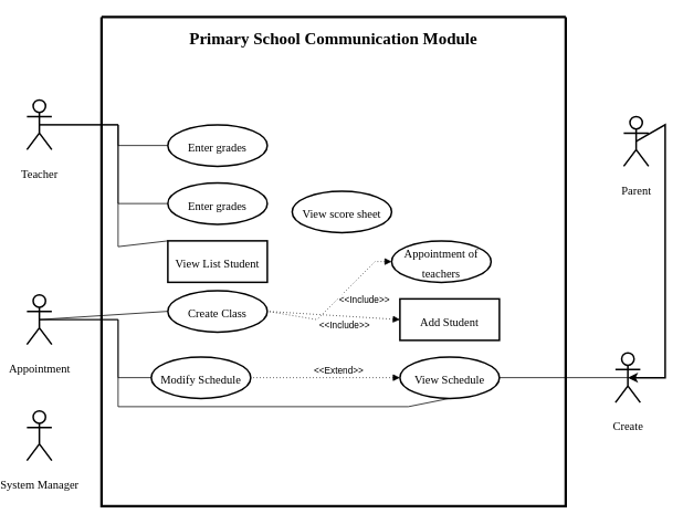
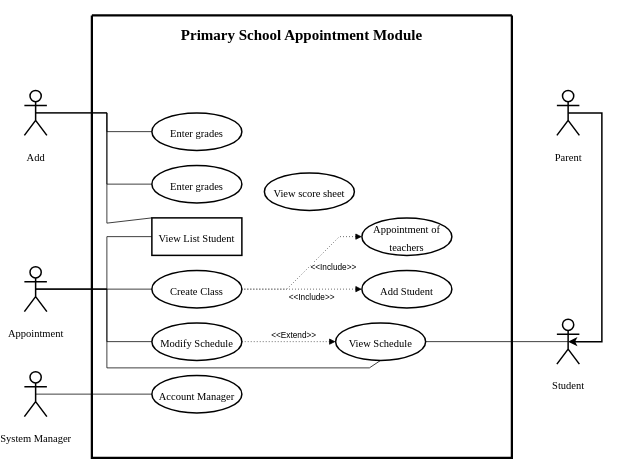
- <mxCell id="4" value="&lt;p&gt;&lt;font face=&quot;Times New Roman&quot;&gt;&lt;b&gt;Primary School Communication Module&lt;/b&gt;&lt;/font&gt;&lt;/p&gt;" style="text;html=1;strokeColor=none;fillColor=none;align=center;verticalAlign=middle;whiteSpace=wrap;rounded=0;fontSize=20;fontFamily=Architects Daughter;" parent="2" vertex="1"><mxGeometry x="30" y="10" width="500" height="30" as="geometry" /></mxCell>
+ <mxCell id="4" value="&lt;p&gt;&lt;font face=&quot;Times New Roman&quot;&gt;&lt;b&gt;Primary School Appointment Module&lt;/b&gt;&lt;/font&gt;&lt;/p&gt;" style="text;html=1;strokeColor=none;fillColor=none;align=center;verticalAlign=middle;whiteSpace=wrap;rounded=0;fontSize=20;fontFamily=Architects Daughter;" parent="2" vertex="1"><mxGeometry x="30" y="10" width="500" height="30" as="geometry" /></mxCell>
- <mxCell id="22" value="&lt;p style=&quot;line-height: 0%;&quot;&gt;&lt;font style=&quot;font-size: 14px;&quot; face=&quot;Times New Roman&quot;&gt;Parent&lt;/font&gt;&lt;/p&gt;" style="shape=umlActor;verticalLabelPosition=bottom;verticalAlign=top;html=1;outlineConnect=0;hachureGap=4;fontFamily=Architects Daughter;fontSource=https%3A%2F%2Ffonts.googleapis.com%2Fcss%3Ffamily%3DArchitects%2BDaughter;fontSize=20;strokeWidth=2;rounded=0;" parent="1" vertex="1"><mxGeometry x="740" y="140" width="30" height="60" as="geometry" /></mxCell>
+ <mxCell id="22" value="&lt;p style=&quot;line-height: 0%;&quot;&gt;&lt;font style=&quot;font-size: 14px;&quot; face=&quot;Times New Roman&quot;&gt;Parent&lt;/font&gt;&lt;/p&gt;" style="shape=umlActor;verticalLabelPosition=bottom;verticalAlign=top;html=1;outlineConnect=0;hachureGap=4;fontFamily=Architects Daughter;fontSource=https%3A%2F%2Ffonts.googleapis.com%2Fcss%3Ffamily%3DArchitects%2BDaughter;fontSize=20;strokeWidth=2;rounded=0;" parent="1" vertex="1"><mxGeometry x="730" y="120" width="30" height="60" as="geometry" /></mxCell>
- <mxCell id="20" value="&lt;p style=&quot;line-height: 0%;&quot;&gt;&lt;font style=&quot;font-size: 14px;&quot; face=&quot;Times New Roman&quot;&gt;Teacher&lt;/font&gt;&lt;/p&gt;" style="shape=umlActor;verticalLabelPosition=bottom;verticalAlign=top;html=1;outlineConnect=0;hachureGap=4;fontFamily=Architects Daughter;fontSource=https%3A%2F%2Ffonts.googleapis.com%2Fcss%3Ffamily%3DArchitects%2BDaughter;fontSize=20;strokeWidth=2;rounded=0;" parent="1" vertex="1"><mxGeometry x="20" y="120" width="30" height="60" as="geometry" /></mxCell>
+ <mxCell id="20" value="&lt;p style=&quot;line-height: 0%;&quot;&gt;&lt;font style=&quot;font-size: 14px;&quot; face=&quot;Times New Roman&quot;&gt;Add&lt;/font&gt;&lt;/p&gt;" style="shape=umlActor;verticalLabelPosition=bottom;verticalAlign=top;html=1;outlineConnect=0;hachureGap=4;fontFamily=Architects Daughter;fontSource=https%3A%2F%2Ffonts.googleapis.com%2Fcss%3Ffamily%3DArchitects%2BDaughter;fontSize=20;strokeWidth=2;rounded=0;" parent="1" vertex="1"><mxGeometry x="20" y="120" width="30" height="60" as="geometry" /></mxCell>
- <mxCell id="9" value="&lt;font face=&quot;Times New Roman&quot; style=&quot;font-size: 14px;&quot;&gt;Appointment of teachers&lt;/font&gt;" style="ellipse;whiteSpace=wrap;html=1;hachureGap=4;fontFamily=Architects Daughter;fontSource=https%3A%2F%2Ffonts.googleapis.com%2Fcss%3Ffamily%3DArchitects%2BDaughter;fontSize=20;shadow=0;strokeWidth=2;rounded=0;fillColor=none;" parent="2" vertex="1"><mxGeometry x="350" y="270" width="120" height="50" as="geometry" /></mxCell>
+ <mxCell id="9" value="&lt;font face=&quot;Times New Roman&quot; style=&quot;font-size: 14px;&quot;&gt;Appointment of teachers&lt;/font&gt;" style="ellipse;whiteSpace=wrap;html=1;hachureGap=4;fontFamily=Architects Daughter;fontSource=https%3A%2F%2Ffonts.googleapis.com%2Fcss%3Ffamily%3DArchitects%2BDaughter;fontSize=20;shadow=0;strokeWidth=2;rounded=0;fillColor=none;" parent="2" vertex="1"><mxGeometry x="360" y="270" width="120" height="50" as="geometry" /></mxCell>
+ <mxCell id="33" value="" style="endArrow=none;html=1;rounded=0;entryX=0;entryY=0.5;entryDx=0;entryDy=0;exitX=0.5;exitY=0.5;exitDx=0;exitDy=0;exitPerimeter=0;" parent="1" source="24" target="17" edge="1"><mxGeometry width="50" height="50" relative="1" as="geometry"><mxPoint x="260" y="370" as="sourcePoint" /><mxPoint x="310" y="320" as="targetPoint" /><Array as="points"><mxPoint x="130" y="385" /><mxPoint x="130" y="315" /></Array></mxGeometry></mxCell>
- <mxCell id="5" value="&lt;font face=&quot;Times New Roman&quot;&gt;&lt;span style=&quot;font-size: 14px;&quot;&gt;Create Class&lt;/span&gt;&lt;/font&gt;" style="ellipse;whiteSpace=wrap;html=1;hachureGap=4;fontFamily=Architects Daughter;fontSource=https%3A%2F%2Ffonts.googleapis.com%2Fcss%3Ffamily%3DArchitects%2BDaughter;fontSize=20;shadow=0;strokeWidth=2;rounded=0;fillColor=none;" parent="2" vertex="1"><mxGeometry x="80" y="330" width="120" height="50" as="geometry" /></mxCell>
+ <mxCell id="5" value="&lt;font face=&quot;Times New Roman&quot;&gt;&lt;span style=&quot;font-size: 14px;&quot;&gt;Create Class&lt;/span&gt;&lt;/font&gt;" style="ellipse;whiteSpace=wrap;html=1;hachureGap=4;fontFamily=Architects Daughter;fontSource=https%3A%2F%2Ffonts.googleapis.com%2Fcss%3Ffamily%3DArchitects%2BDaughter;fontSize=20;shadow=0;strokeWidth=2;rounded=0;fillColor=none;" parent="2" vertex="1"><mxGeometry x="80" y="340" width="120" height="50" as="geometry" /></mxCell>
- <mxCell id="6" value="&lt;font face=&quot;Times New Roman&quot;&gt;&lt;span style=&quot;font-size: 14px;&quot;&gt;Add Student&lt;/span&gt;&lt;/font&gt;" style="whiteSpace=wrap;html=1;hachureGap=4;fontFamily=Architects Daughter;fontSource=https%3A%2F%2Ffonts.googleapis.com%2Fcss%3Ffamily%3DArchitects%2BDaughter;fontSize=20;shadow=0;strokeWidth=2;fillColor=none;rounded=0;" parent="2" vertex="1"><mxGeometry x="360" y="340" width="120" height="50" as="geometry" /></mxCell>
+ <mxCell id="6" value="&lt;font face=&quot;Times New Roman&quot;&gt;&lt;span style=&quot;font-size: 14px;&quot;&gt;Add Student&lt;/span&gt;&lt;/font&gt;" style="ellipse;whiteSpace=wrap;html=1;hachureGap=4;fontFamily=Architects Daughter;fontSource=https%3A%2F%2Ffonts.googleapis.com%2Fcss%3Ffamily%3DArchitects%2BDaughter;fontSize=20;shadow=0;strokeWidth=2;rounded=0;fillColor=none;" parent="2" vertex="1"><mxGeometry x="360" y="340" width="120" height="50" as="geometry" /></mxCell>
- <mxCell id="12" value="&lt;font style=&quot;font-size: 14px;&quot; face=&quot;Times New Roman&quot;&gt;Modify Schedule&lt;/font&gt;" style="ellipse;whiteSpace=wrap;html=1;hachureGap=4;fontFamily=Architects Daughter;fontSource=https%3A%2F%2Ffonts.googleapis.com%2Fcss%3Ffamily%3DArchitects%2BDaughter;fontSize=20;shadow=0;strokeWidth=2;rounded=0;fillColor=none;align=center;" parent="2" vertex="1"><mxGeometry x="60" y="410" width="120" height="50" as="geometry" /></mxCell>
+ <mxCell id="12" value="&lt;font style=&quot;font-size: 14px;&quot; face=&quot;Times New Roman&quot;&gt;Modify Schedule&lt;/font&gt;" style="ellipse;whiteSpace=wrap;html=1;hachureGap=4;fontFamily=Architects Daughter;fontSource=https%3A%2F%2Ffonts.googleapis.com%2Fcss%3Ffamily%3DArchitects%2BDaughter;fontSize=20;shadow=0;strokeWidth=2;rounded=0;fillColor=none;align=center;" parent="2" vertex="1"><mxGeometry x="80" y="410" width="120" height="50" as="geometry" /></mxCell>
- <mxCell id="13" value="&lt;font style=&quot;font-size: 14px;&quot; face=&quot;Times New Roman&quot;&gt;View Schedule&lt;/font&gt;" style="ellipse;whiteSpace=wrap;html=1;hachureGap=4;fontFamily=Architects Daughter;fontSource=https%3A%2F%2Ffonts.googleapis.com%2Fcss%3Ffamily%3DArchitects%2BDaughter;fontSize=20;shadow=0;strokeWidth=2;rounded=0;fillColor=none;align=center;" parent="2" vertex="1"><mxGeometry x="360" y="410" width="120" height="50" as="geometry" /></mxCell>
+ <mxCell id="13" value="&lt;font style=&quot;font-size: 14px;&quot; face=&quot;Times New Roman&quot;&gt;View Schedule&lt;/font&gt;" style="ellipse;whiteSpace=wrap;html=1;hachureGap=4;fontFamily=Architects Daughter;fontSource=https%3A%2F%2Ffonts.googleapis.com%2Fcss%3Ffamily%3DArchitects%2BDaughter;fontSize=20;shadow=0;strokeWidth=2;rounded=0;fillColor=none;align=center;" parent="2" vertex="1"><mxGeometry x="325" y="410" width="120" height="50" as="geometry" /></mxCell>
- <mxCell id="21" value="&lt;p style=&quot;line-height: 0%;&quot;&gt;&lt;font style=&quot;font-size: 14px;&quot; face=&quot;Times New Roman&quot;&gt;Create&lt;/font&gt;&lt;/p&gt;" style="shape=umlActor;verticalLabelPosition=bottom;verticalAlign=top;html=1;outlineConnect=0;hachureGap=4;fontFamily=Architects Daughter;fontSource=https%3A%2F%2Ffonts.googleapis.com%2Fcss%3Ffamily%3DArchitects%2BDaughter;fontSize=20;strokeWidth=2;rounded=0;" parent="1" vertex="1"><mxGeometry x="730" y="425" width="30" height="60" as="geometry" /></mxCell>
+ <mxCell id="21" value="&lt;p style=&quot;line-height: 0%;&quot;&gt;&lt;font style=&quot;font-size: 14px;&quot; face=&quot;Times New Roman&quot;&gt;Student&lt;/font&gt;&lt;/p&gt;" style="shape=umlActor;verticalLabelPosition=bottom;verticalAlign=top;html=1;outlineConnect=0;hachureGap=4;fontFamily=Architects Daughter;fontSource=https%3A%2F%2Ffonts.googleapis.com%2Fcss%3Ffamily%3DArchitects%2BDaughter;fontSize=20;strokeWidth=2;rounded=0;" parent="1" vertex="1"><mxGeometry x="730" y="425" width="30" height="60" as="geometry" /></mxCell>
+ <mxCell id="25" value="" style="endArrow=none;html=1;rounded=0;exitX=0.5;exitY=0.5;exitDx=0;exitDy=0;exitPerimeter=0;entryX=0;entryY=0.5;entryDx=0;entryDy=0;" parent="1" source="23" target="3" edge="1"><mxGeometry width="50" height="50" relative="1" as="geometry"><mxPoint x="230" y="510" as="sourcePoint" /><mxPoint x="280" y="460" as="targetPoint" /></mxGeometry></mxCell>
+ <mxCell id="3" value="&lt;font face=&quot;Times New Roman&quot;&gt;&lt;span style=&quot;font-size: 14px;&quot;&gt;Account Manager&lt;/span&gt;&lt;/font&gt;" style="ellipse;whiteSpace=wrap;html=1;hachureGap=4;fontFamily=Architects Daughter;fontSource=https%3A%2F%2Ffonts.googleapis.com%2Fcss%3Ffamily%3DArchitects%2BDaughter;fontSize=20;shadow=0;strokeWidth=2;rounded=0;fillColor=none;" parent="2" vertex="1"><mxGeometry x="80" y="480" width="120" height="50" as="geometry" /></mxCell>
